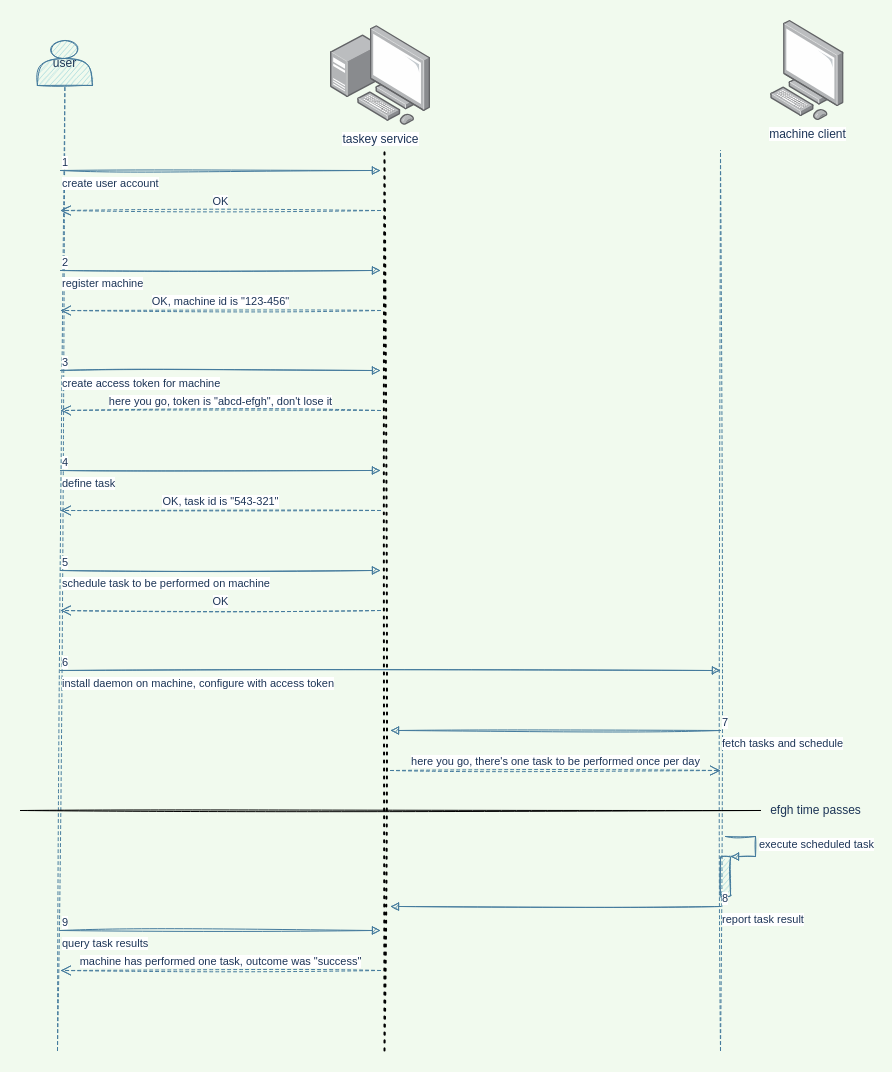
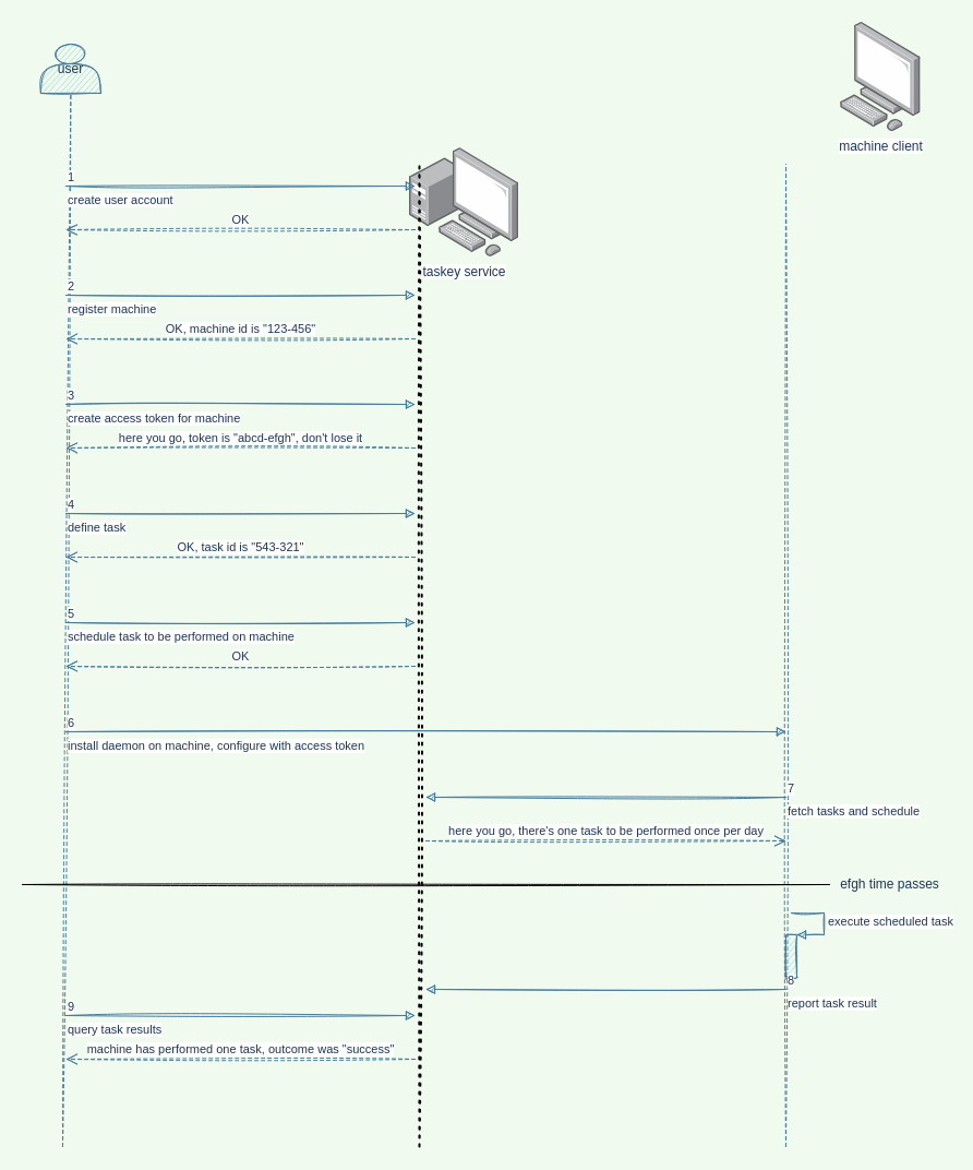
- <mxCell id="2" value="taskey service" style="points=[];aspect=fixed;html=1;align=center;shadow=0;dashed=0;image;image=img/lib/allied_telesis/computer_and_terminals/Personal_Computer_with_Server.svg;rounded=1;sketch=1;fontColor=#1D3557;strokeColor=#457B9D;fillColor=#A8DADC;" vertex="1" parent="1"><mxGeometry x="330" y="25" width="100" height="100" as="geometry" /></mxCell>
+ <mxCell id="2" value="taskey service" style="points=[];aspect=fixed;html=1;align=center;shadow=0;dashed=0;image;image=img/lib/allied_telesis/computer_and_terminals/Personal_Computer_with_Server.svg;rounded=1;sketch=1;fontColor=#1D3557;strokeColor=#457B9D;fillColor=#A8DADC;" vertex="1" parent="1"><mxGeometry x="375" y="135" width="100" height="100" as="geometry" /></mxCell>
